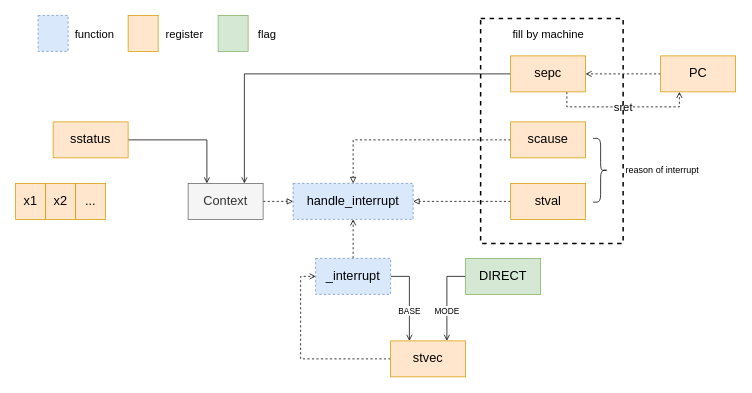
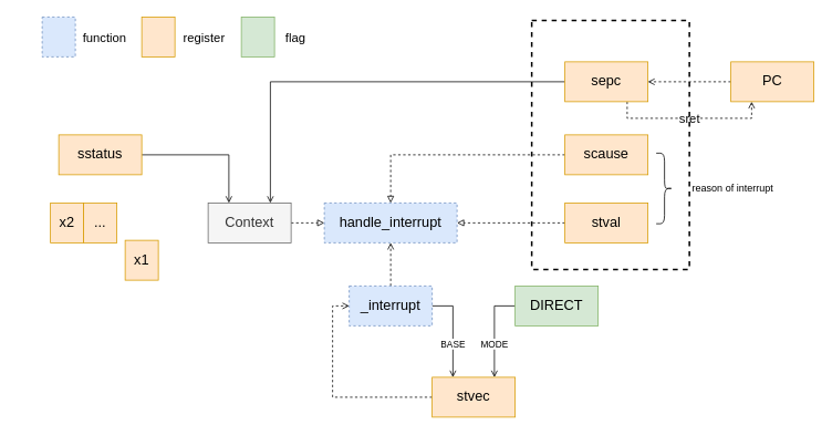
- <mxCell id="33" value="fill by machine" style="text;html=1;align=center;verticalAlign=middle;resizable=0;points=[];autosize=1;strokeColor=none;fontSize=15;" vertex="1" parent="1"><mxGeometry x="675" y="34" width="110" height="20" as="geometry" /></mxCell>
- <mxCell id="24" value="x1" style="rounded=0;whiteSpace=wrap;html=1;strokeWidth=1;fontSize=17;fillColor=#ffe6cc;strokeColor=#d79b00;" vertex="1" parent="1"><mxGeometry x="20" y="244" width="40" height="48" as="geometry" /></mxCell>
+ <mxCell id="24" value="x1" style="rounded=0;whiteSpace=wrap;html=1;strokeWidth=1;fontSize=17;fillColor=#ffe6cc;strokeColor=#d79b00;" vertex="1" parent="1"><mxGeometry x="150" y="289" width="40" height="48" as="geometry" /></mxCell>
